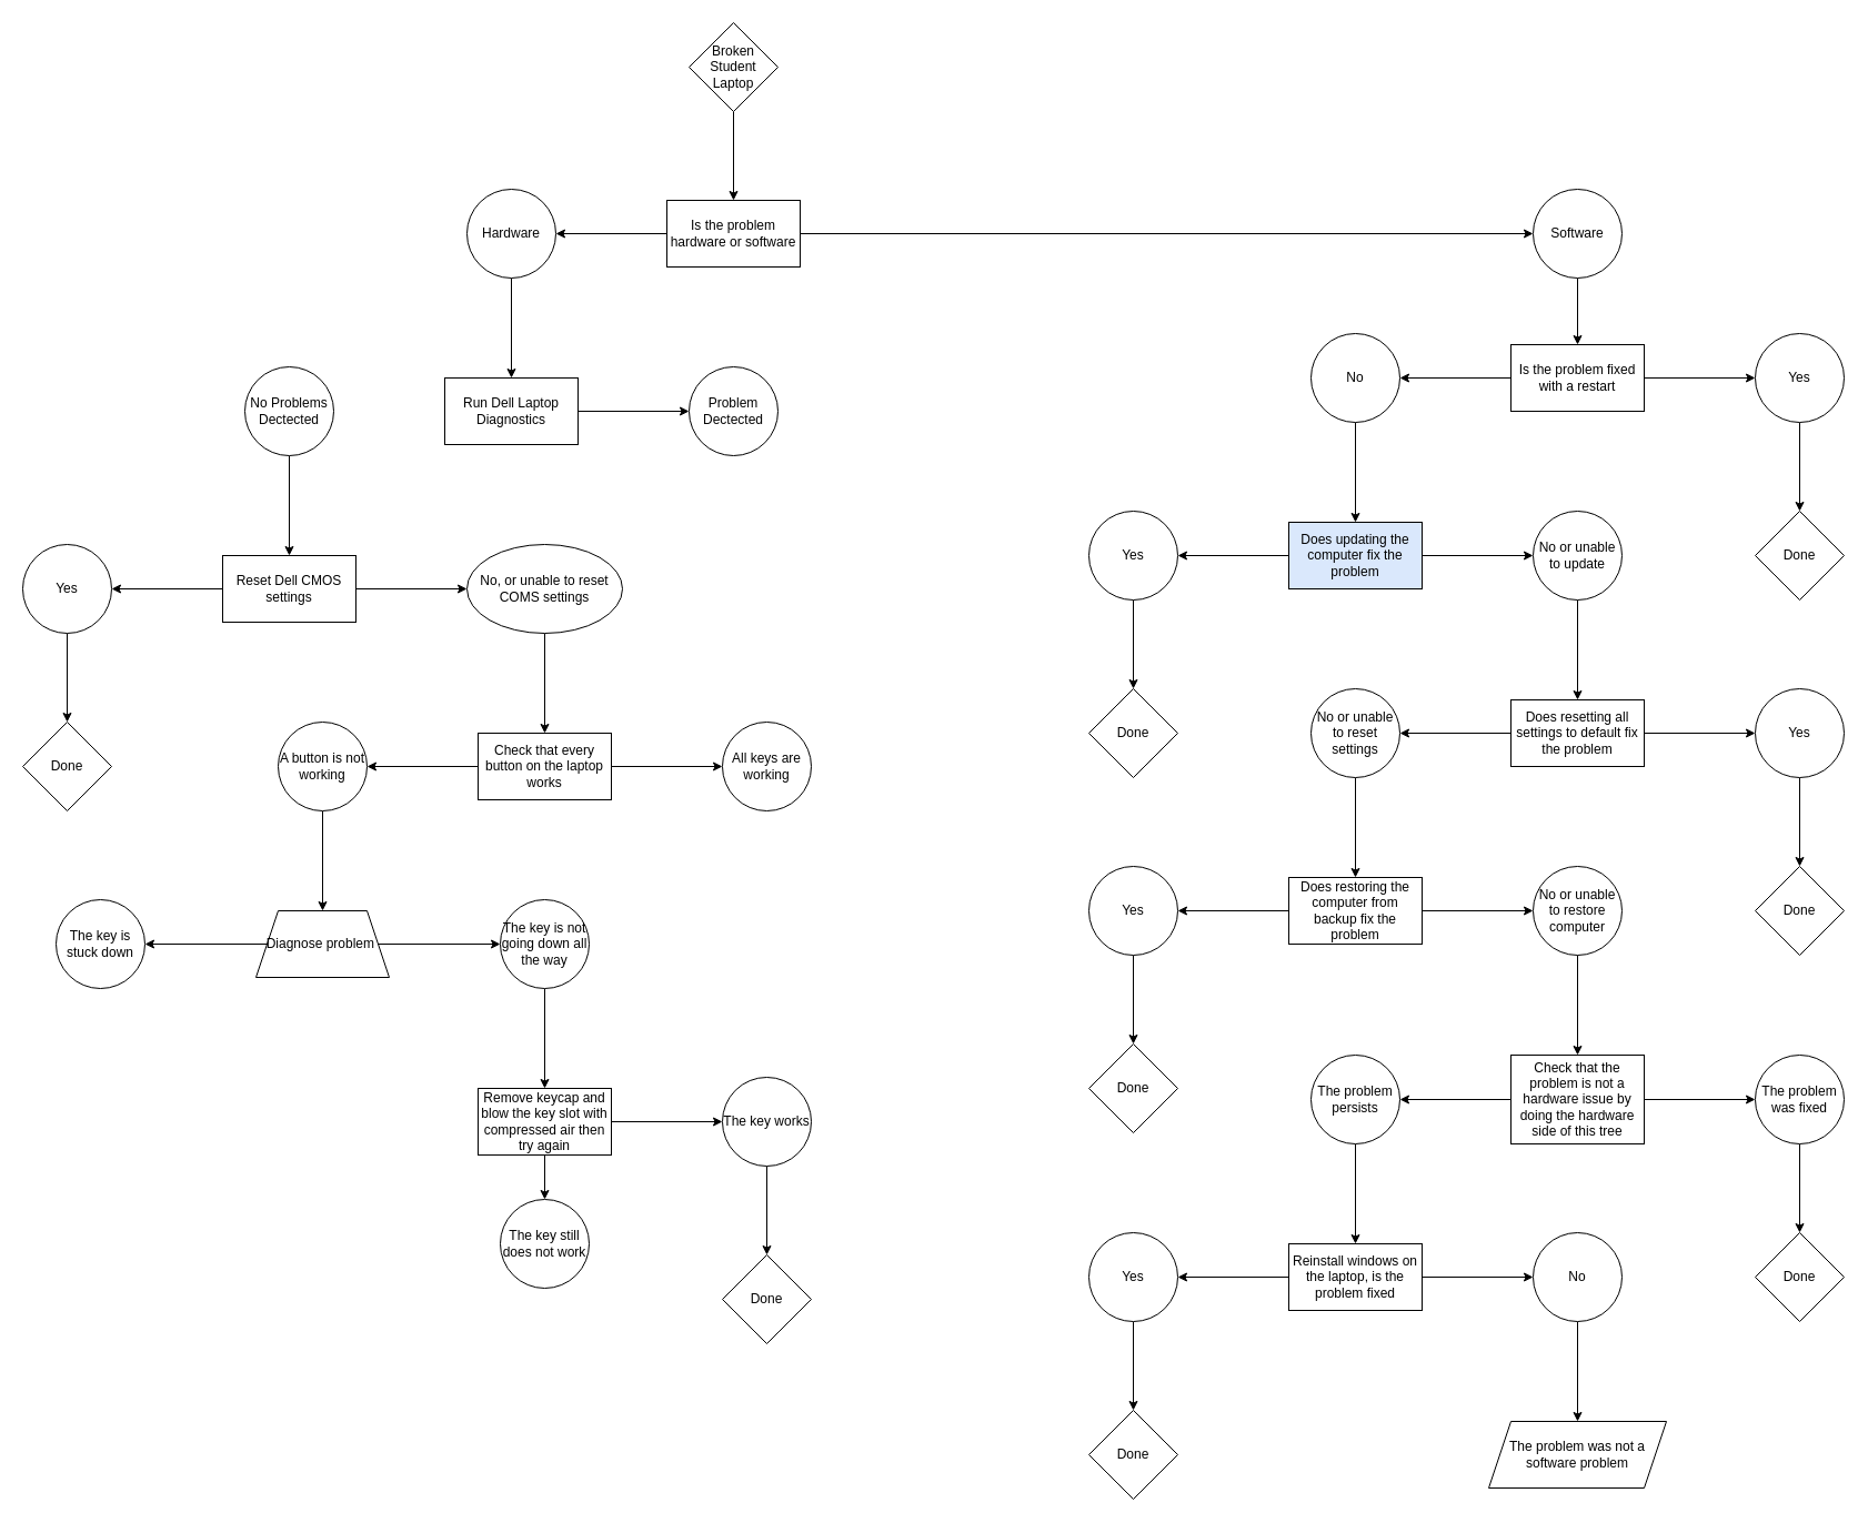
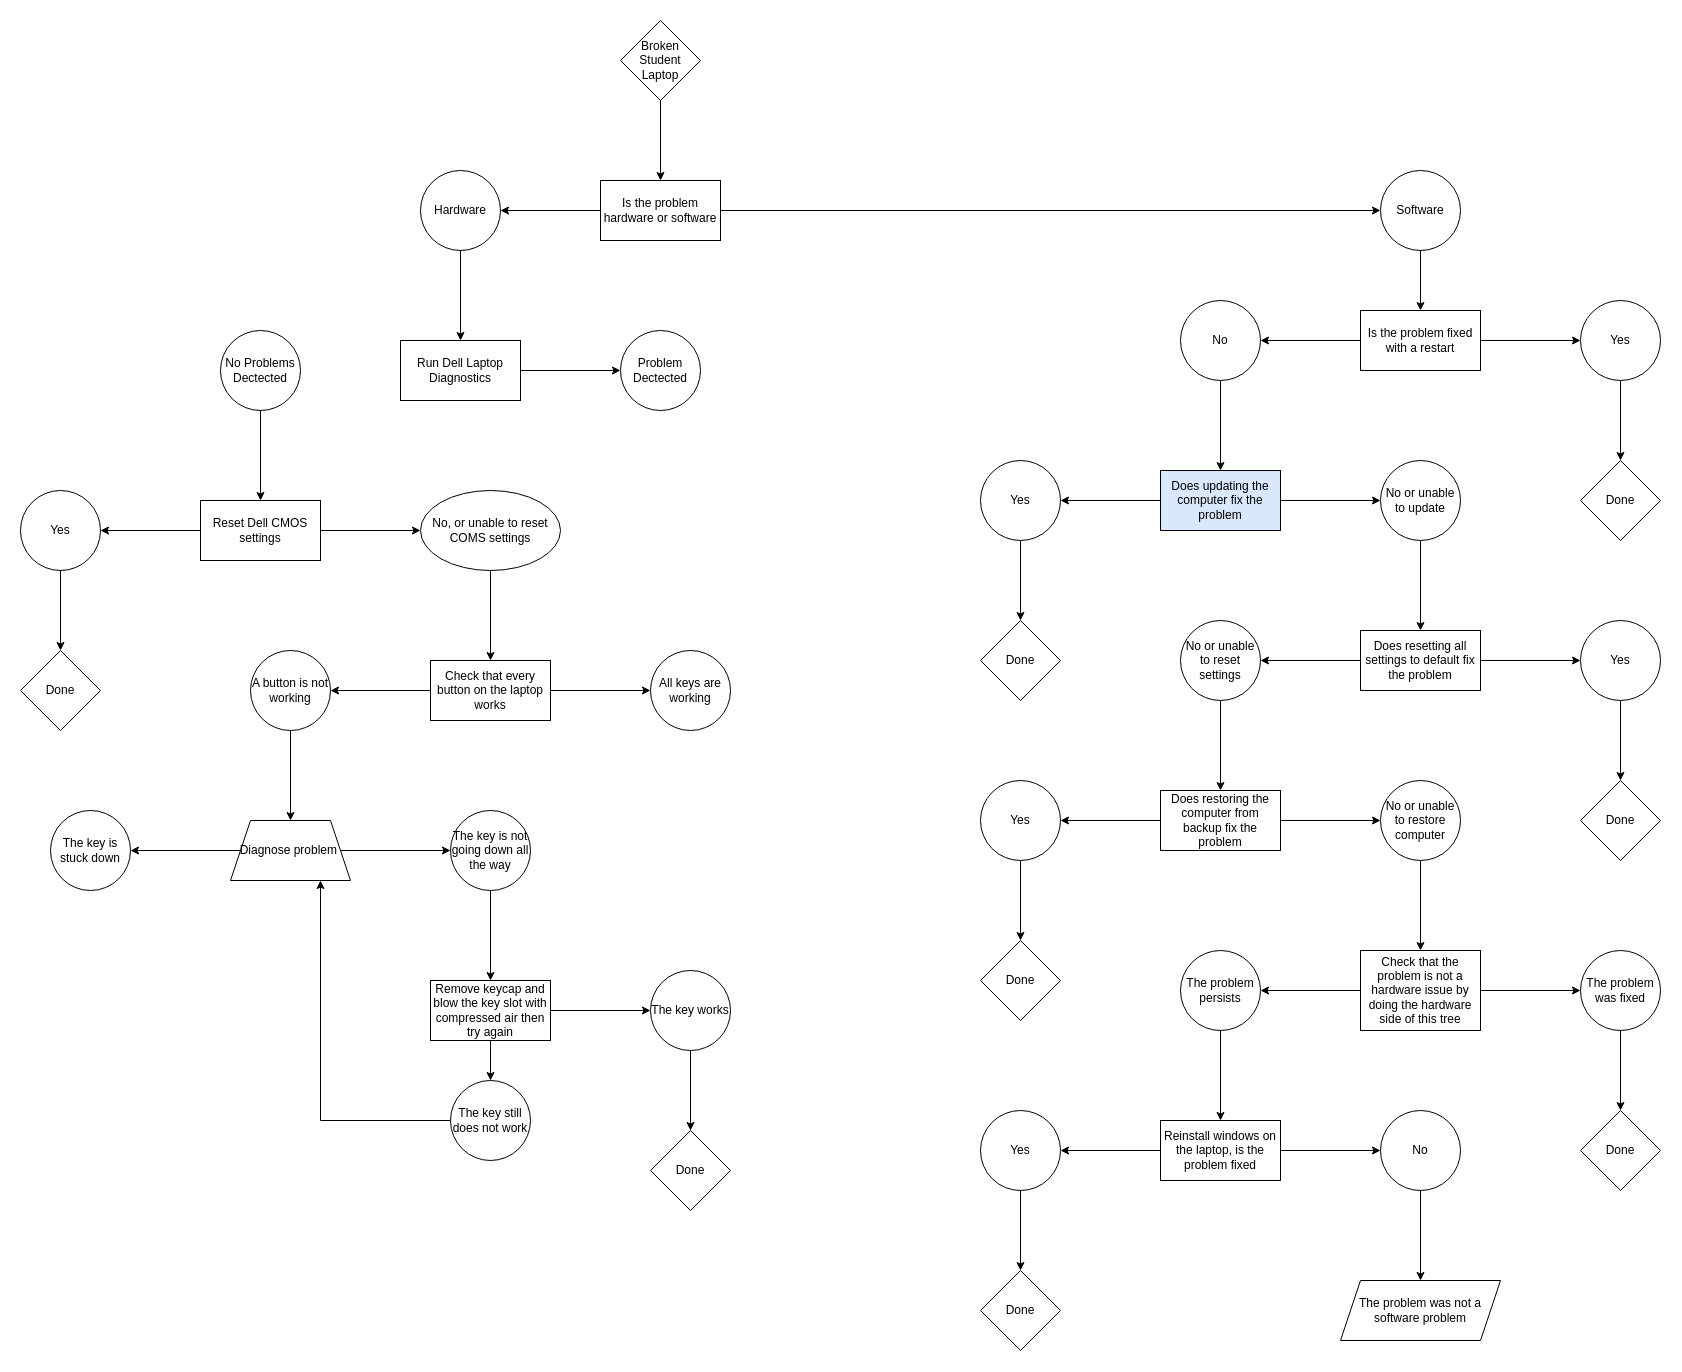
+ <mxCell id="90" style="edgeStyle=orthogonalEdgeStyle;rounded=0;orthogonalLoop=1;jettySize=auto;html=1;entryX=0.75;entryY=1;entryDx=0;entryDy=0;" edge="1" parent="1" source="91" target="81"><mxGeometry relative="1" as="geometry" /></mxCell>
